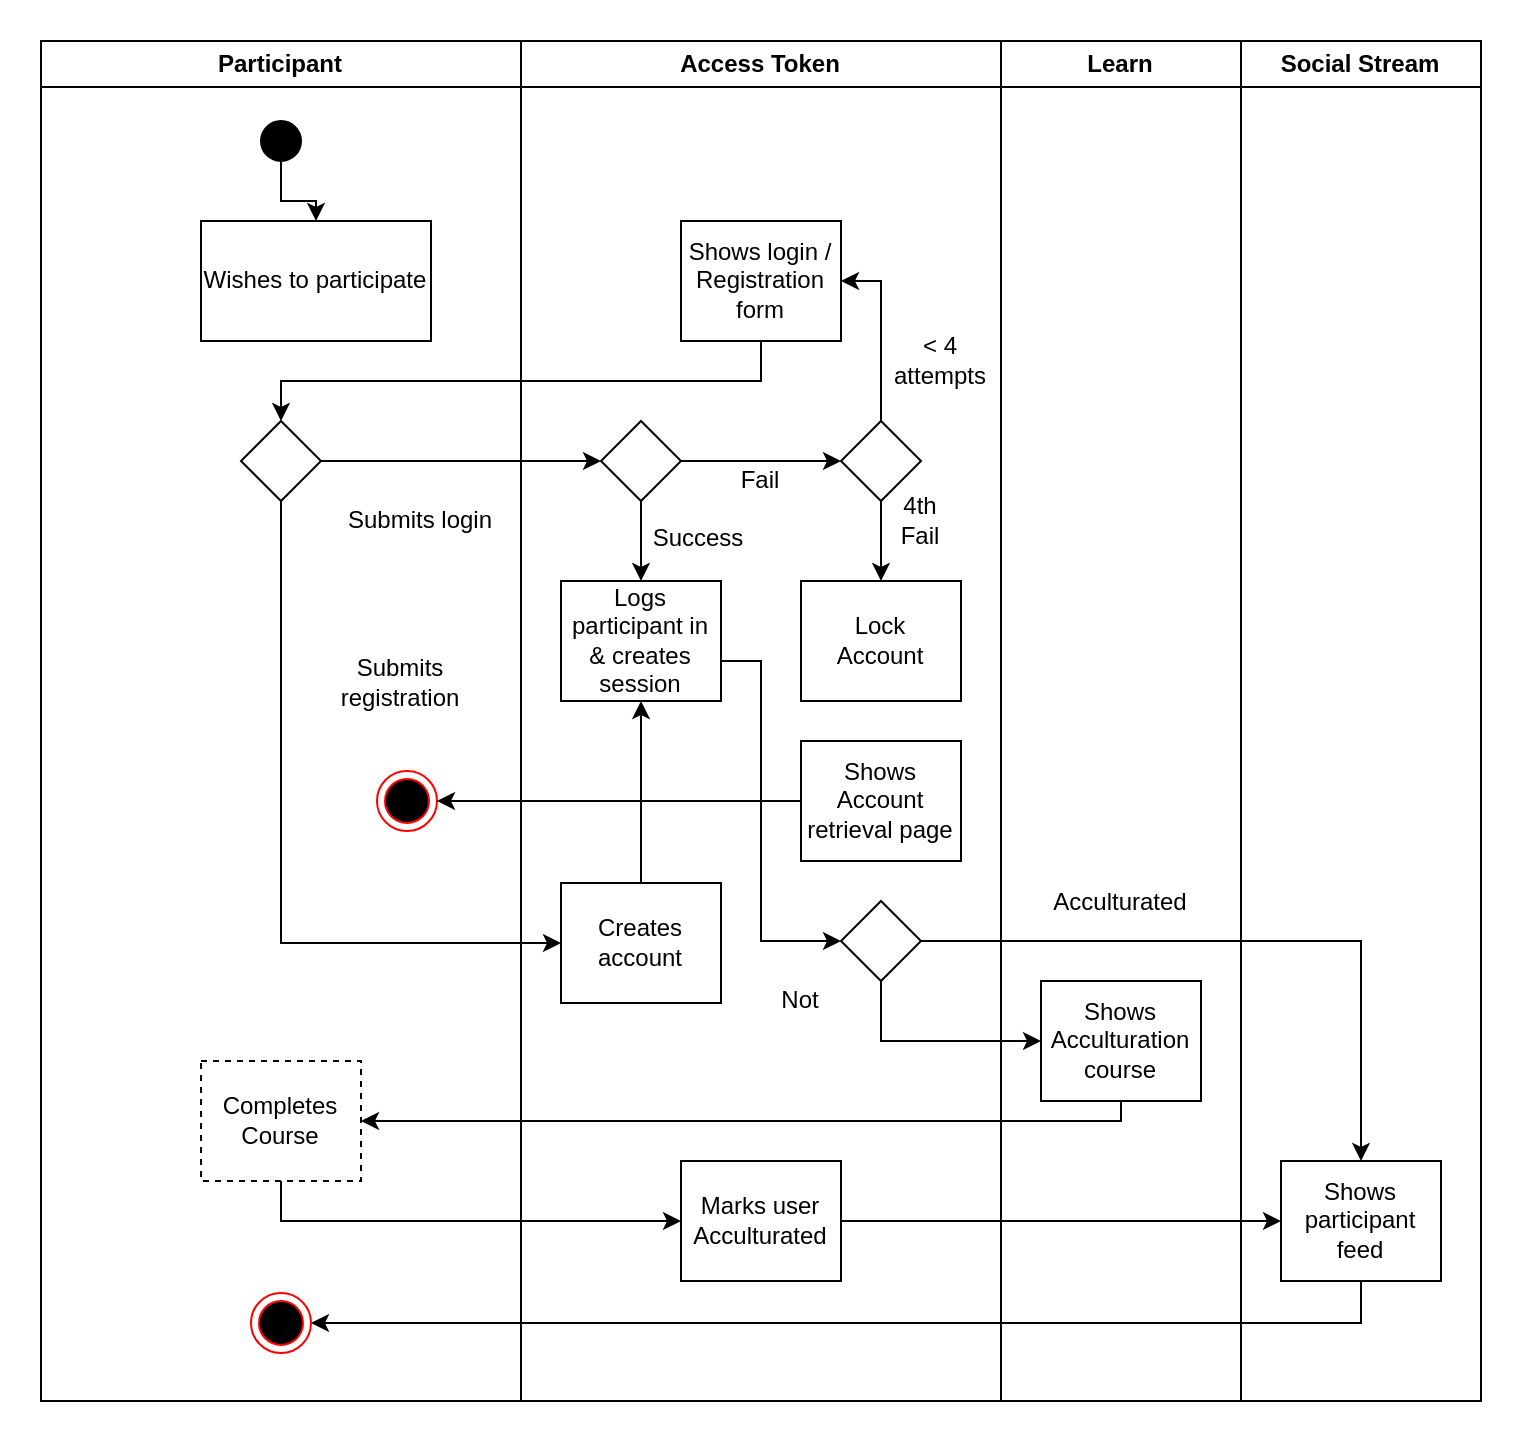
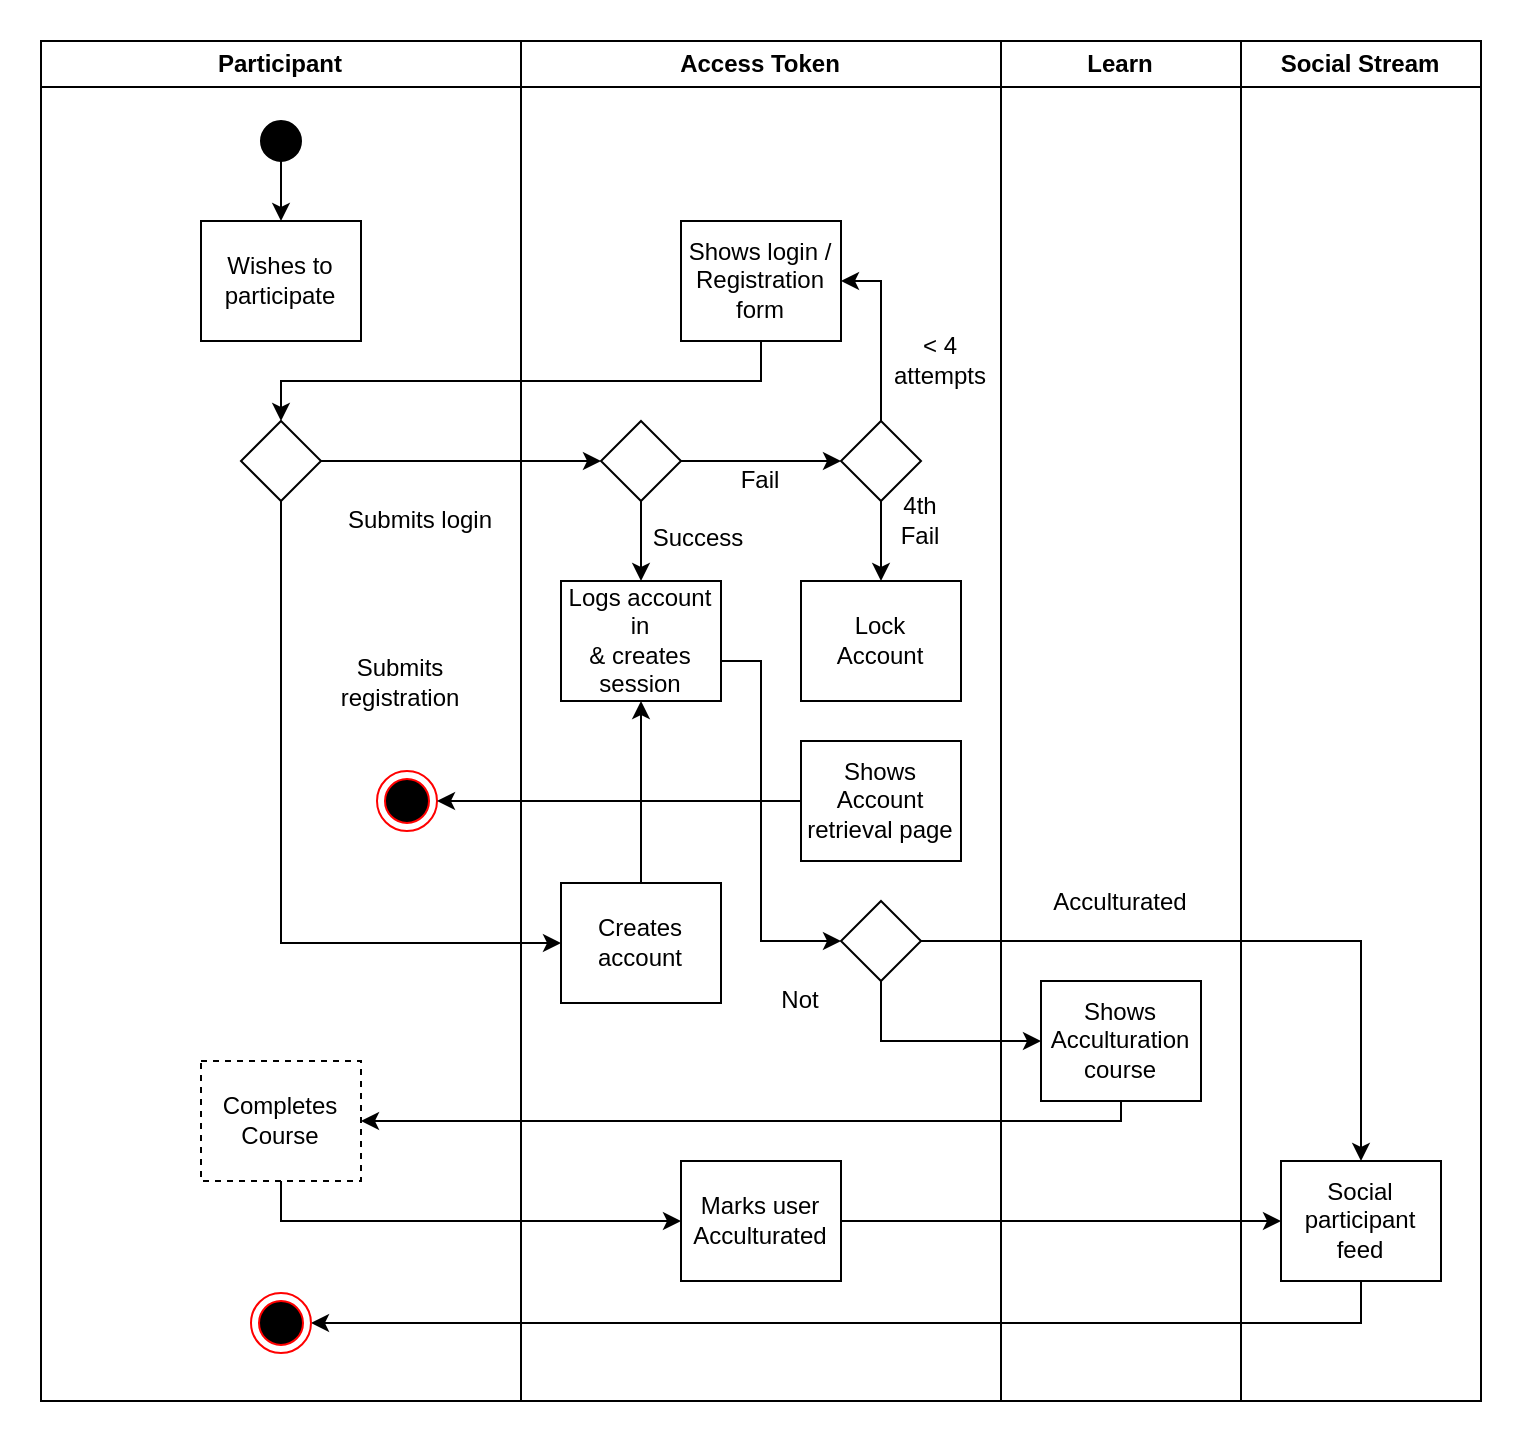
- <mxCell id="5" value="Wishes to participate" style="rounded=0;whiteSpace=wrap;html=1;fontFamily=Helvetica;fontSize=12;fontColor=#000000;align=center;" parent="2" vertex="1"><mxGeometry x="80" y="90" width="115" height="60" as="geometry" /></mxCell>
+ <mxCell id="5" value="Wishes to participate" style="rounded=0;whiteSpace=wrap;html=1;fontFamily=Helvetica;fontSize=12;fontColor=#000000;align=center;" parent="2" vertex="1"><mxGeometry x="80" y="90" width="80" height="60" as="geometry" /></mxCell>
- <mxCell id="18" value="Logs participant in&lt;br&gt;&amp;amp; creates session" style="rounded=0;whiteSpace=wrap;html=1;fontFamily=Helvetica;fontSize=12;fontColor=#000000;align=center;" parent="14" vertex="1"><mxGeometry x="20" y="270" width="80" height="60" as="geometry" /></mxCell>
+ <mxCell id="18" value="Logs account in&lt;br&gt;&amp;amp; creates session" style="rounded=0;whiteSpace=wrap;html=1;fontFamily=Helvetica;fontSize=12;fontColor=#000000;align=center;" parent="14" vertex="1"><mxGeometry x="20" y="270" width="80" height="60" as="geometry" /></mxCell>
- <mxCell id="41" value="Shows participant feed" style="rounded=0;whiteSpace=wrap;html=1;fontFamily=Helvetica;fontSize=12;fontColor=#000000;align=center;" parent="40" vertex="1"><mxGeometry x="20" y="560" width="80" height="60" as="geometry" /></mxCell>
+ <mxCell id="41" value="Social participant feed" style="rounded=0;whiteSpace=wrap;html=1;fontFamily=Helvetica;fontSize=12;fontColor=#000000;align=center;" parent="40" vertex="1"><mxGeometry x="20" y="560" width="80" height="60" as="geometry" /></mxCell>
